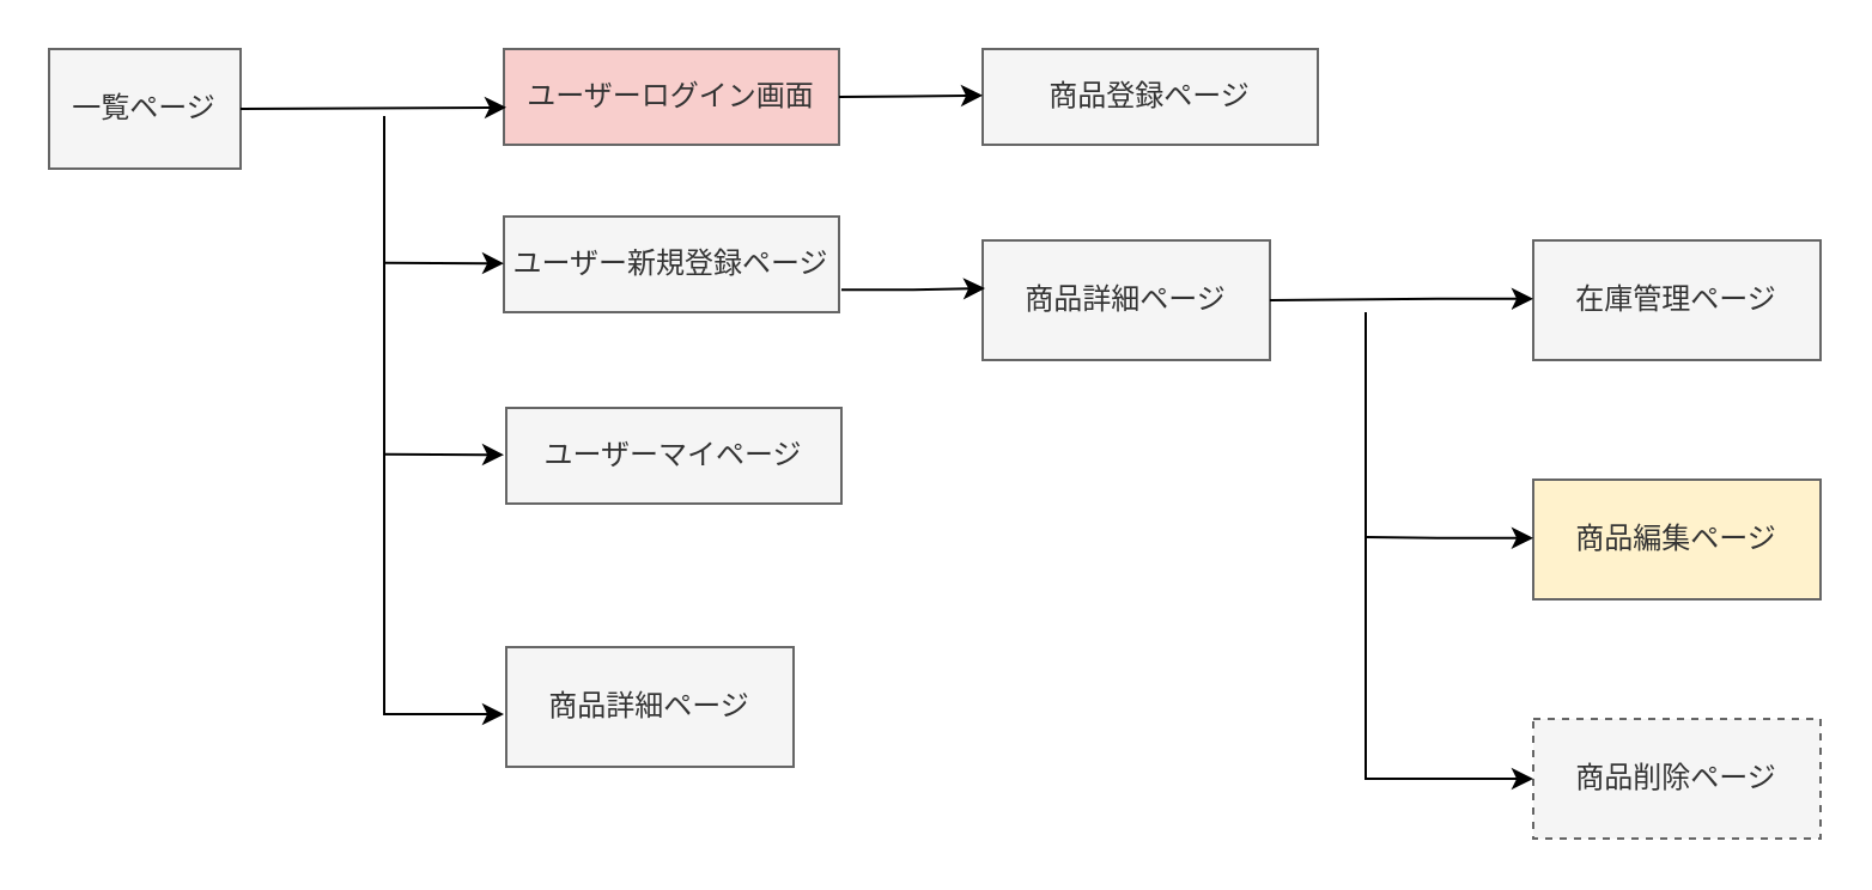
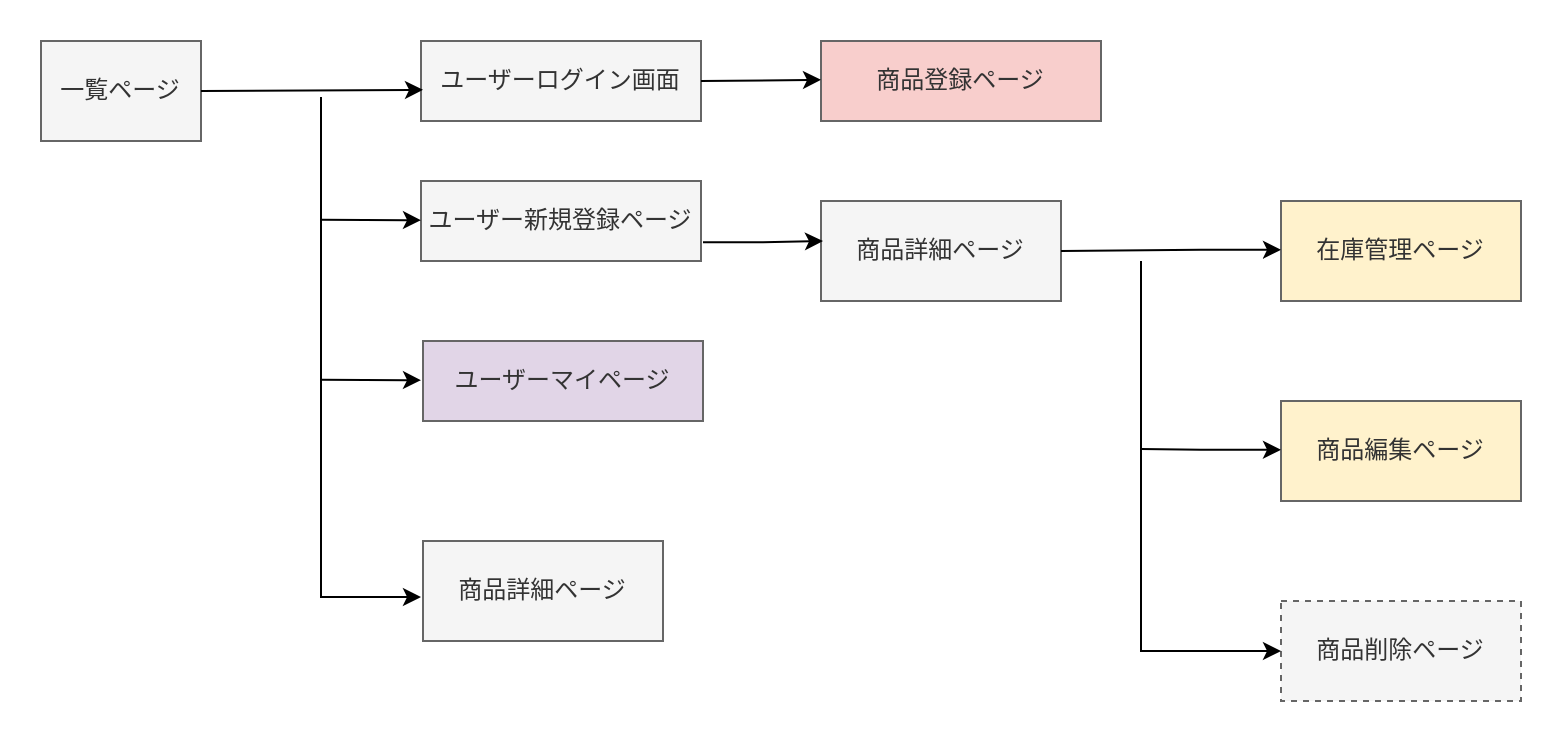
- <mxCell id="3" value="ユーザーログイン画面" style="whiteSpace=wrap;html=1;align=center;fillColor=#f8cecc;fontColor=#333333;strokeColor=#666666;" parent="1" vertex="1"><mxGeometry x="210" y="20" width="140" height="40" as="geometry" /></mxCell>
+ <mxCell id="3" value="ユーザーログイン画面" style="whiteSpace=wrap;html=1;align=center;fillColor=#f5f5f5;fontColor=#333333;strokeColor=#666666;" parent="1" vertex="1"><mxGeometry x="210" y="20" width="140" height="40" as="geometry" /></mxCell>
- <mxCell id="7" value="商品登録ページ" style="whiteSpace=wrap;html=1;align=center;fillColor=#f5f5f5;fontColor=#333333;strokeColor=#666666;" parent="1" vertex="1"><mxGeometry x="410" y="20" width="140" height="40" as="geometry" /></mxCell>
+ <mxCell id="7" value="商品登録ページ" style="whiteSpace=wrap;html=1;align=center;fillColor=#f8cecc;fontColor=#333333;strokeColor=#666666;" parent="1" vertex="1"><mxGeometry x="410" y="20" width="140" height="40" as="geometry" /></mxCell>
- <mxCell id="9" value="在庫管理ページ" style="whiteSpace=wrap;html=1;align=center;fillColor=#f5f5f5;fontColor=#333333;strokeColor=#666666;" parent="1" vertex="1"><mxGeometry x="640" y="100" width="120" height="50" as="geometry" /></mxCell>
+ <mxCell id="9" value="在庫管理ページ" style="whiteSpace=wrap;html=1;align=center;fillColor=#fff2cc;fontColor=#333333;strokeColor=#666666;" parent="1" vertex="1"><mxGeometry x="640" y="100" width="120" height="50" as="geometry" /></mxCell>
- <mxCell id="5" value="ユーザーマイページ" style="whiteSpace=wrap;html=1;align=center;fillColor=#f5f5f5;fontColor=#333333;strokeColor=#666666;" parent="1" vertex="1"><mxGeometry x="211" y="170" width="140" height="40" as="geometry" /></mxCell>
+ <mxCell id="5" value="ユーザーマイページ" style="whiteSpace=wrap;html=1;align=center;fillColor=#e1d5e7;fontColor=#333333;strokeColor=#666666;" parent="1" vertex="1"><mxGeometry x="211" y="170" width="140" height="40" as="geometry" /></mxCell>
